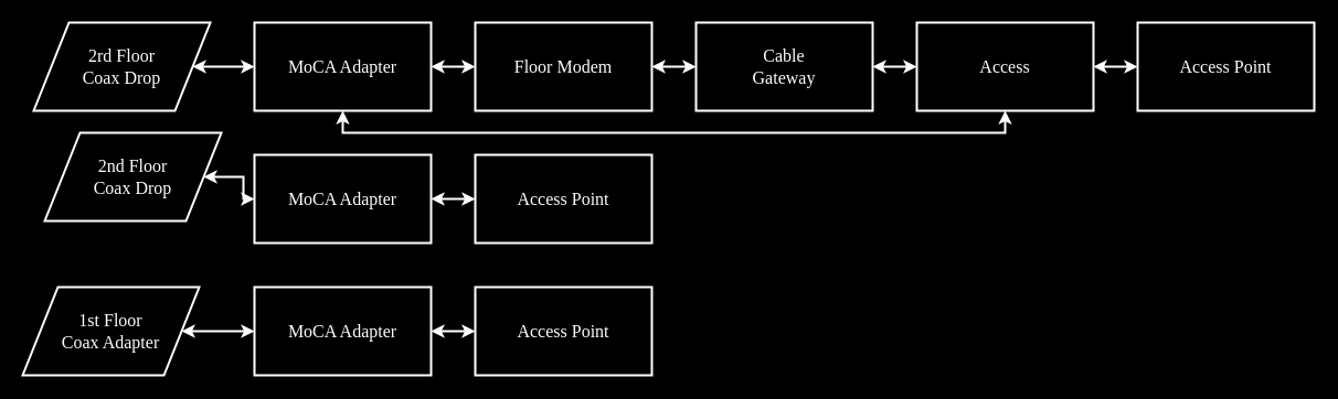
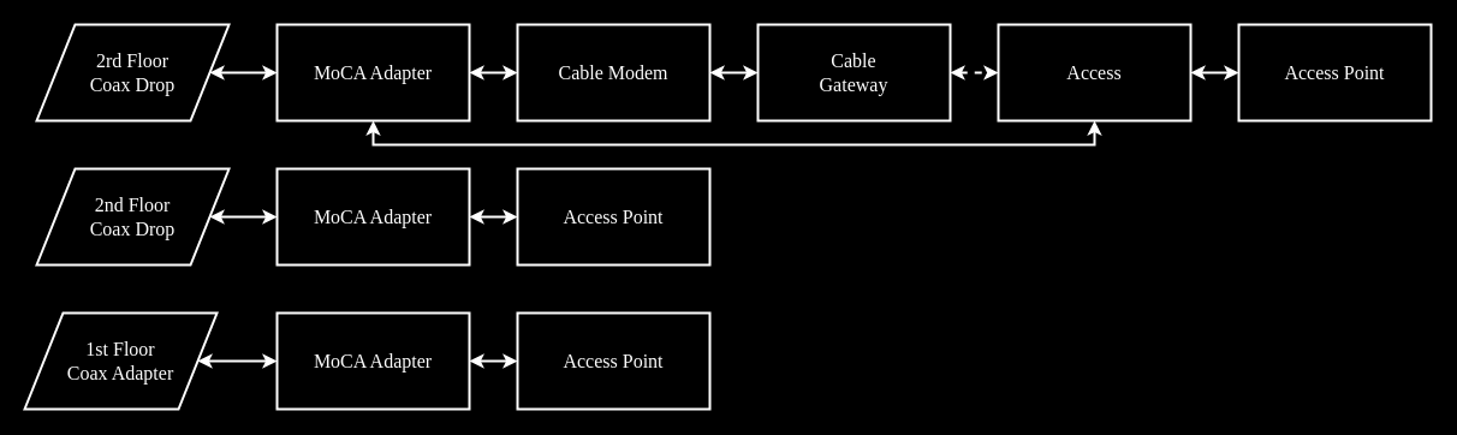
- <mxCell id="3" value="Floor Modem" style="rounded=0;whiteSpace=wrap;html=1;fillColor=#000000;fontColor=#FFFFFF;labelBorderColor=none;strokeColor=#FFFFFF;strokeWidth=2;fontFamily=Verdana;fontSize=16;" parent="1" vertex="1"><mxGeometry x="430" width="160" height="80" as="geometry" y="20" /></mxCell>
+ <mxCell id="3" value="Cable Modem" style="rounded=0;whiteSpace=wrap;html=1;fillColor=#000000;fontColor=#FFFFFF;labelBorderColor=none;strokeColor=#FFFFFF;strokeWidth=2;fontFamily=Verdana;fontSize=16;" parent="1" vertex="1"><mxGeometry x="430" width="160" height="80" as="geometry" y="20" /></mxCell>
- <mxCell id="4" style="edgeStyle=orthogonalEdgeStyle;rounded=0;orthogonalLoop=1;jettySize=auto;html=1;exitX=1;exitY=0.5;exitDx=0;exitDy=0;entryX=0;entryY=0.5;entryDx=0;entryDy=0;startArrow=classic;startFill=1;strokeColor=#FFFFFF;strokeWidth=2;fontFamily=Verdana;fontSize=16;fontColor=#FFFFFF;" parent="1" source="5" target="7" edge="1"><mxGeometry relative="1" as="geometry" /></mxCell>
+ <mxCell id="4" style="edgeStyle=orthogonalEdgeStyle;rounded=0;orthogonalLoop=1;jettySize=auto;html=1;exitX=1;exitY=0.5;exitDx=0;exitDy=0;entryX=0;entryY=0.5;entryDx=0;entryDy=0;startArrow=classic;startFill=1;strokeColor=#FFFFFF;strokeWidth=2;fontFamily=Verdana;fontSize=16;fontColor=#FFFFFF;dashed=1;" parent="1" source="5" target="7" edge="1"><mxGeometry relative="1" as="geometry" /></mxCell>
- <mxCell id="12" value="&lt;div&gt;2nd Floor&lt;/div&gt;&lt;div&gt;Coax Drop&lt;br&gt;&lt;/div&gt;" style="shape=parallelogram;perimeter=parallelogramPerimeter;whiteSpace=wrap;html=1;strokeColor=#FFFFFF;strokeWidth=2;fillColor=#000000;fontFamily=Verdana;fontSize=16;fontColor=#FFFFFF;" parent="1" vertex="1"><mxGeometry x="40" y="120" width="160" height="80" as="geometry" /></mxCell>
+ <mxCell id="12" value="&lt;div&gt;2nd Floor&lt;/div&gt;&lt;div&gt;Coax Drop&lt;br&gt;&lt;/div&gt;" style="shape=parallelogram;perimeter=parallelogramPerimeter;whiteSpace=wrap;html=1;strokeColor=#FFFFFF;strokeWidth=2;fillColor=#000000;fontFamily=Verdana;fontSize=16;fontColor=#FFFFFF;" parent="1" vertex="1"><mxGeometry y="140" width="160" height="80" as="geometry" x="30" /></mxCell>
